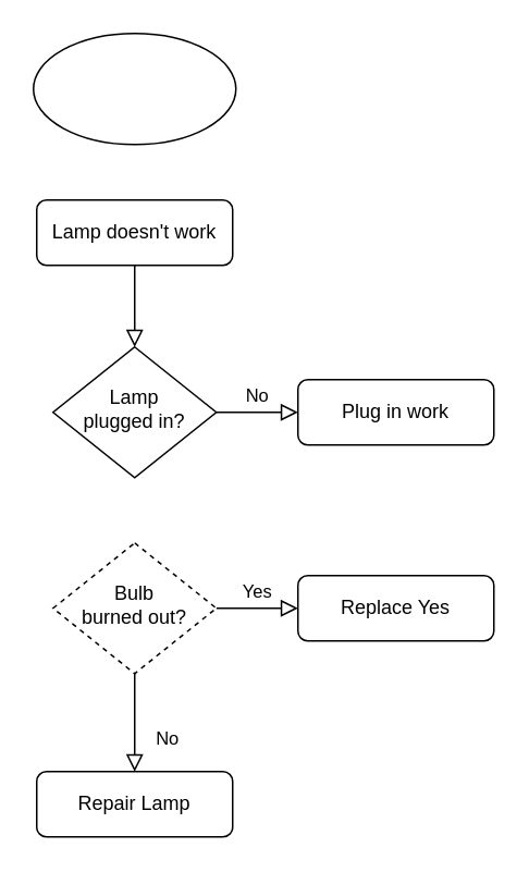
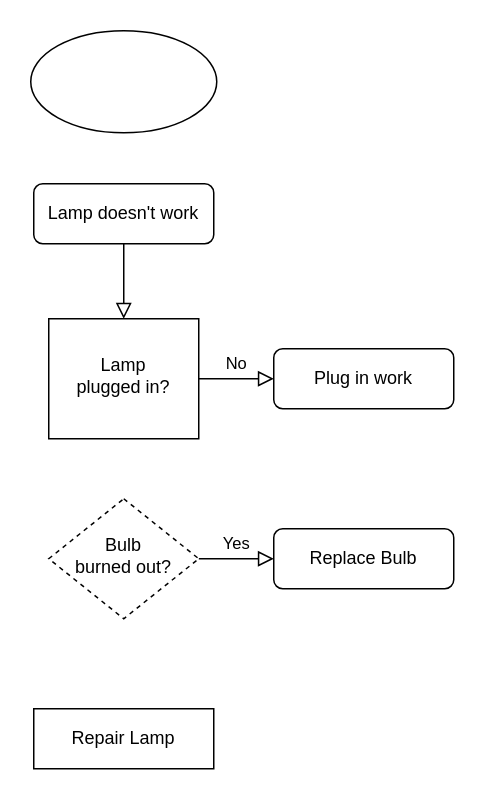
- <mxCell id="5" value="Lamp&lt;br&gt;plugged in?" style="rhombus;whiteSpace=wrap;html=1;shadow=0;fontFamily=Helvetica;fontSize=12;align=center;strokeWidth=1;spacing=6;spacingTop=-4;" vertex="1" parent="1"><mxGeometry x="32" y="212" width="100" height="80" as="geometry" /></mxCell>
+ <mxCell id="5" value="Lamp&lt;br&gt;plugged in?" style="whiteSpace=wrap;html=1;shadow=0;fontFamily=Helvetica;fontSize=12;align=center;strokeWidth=1;spacing=6;spacingTop=-4;rounded=0;" vertex="1" parent="1"><mxGeometry x="32" y="212" width="100" height="80" as="geometry" /></mxCell>
- <mxCell id="11" value="Replace Yes" style="rounded=1;whiteSpace=wrap;html=1;fontSize=12;glass=0;strokeWidth=1;shadow=0;" vertex="1" parent="1"><mxGeometry x="182" y="352" width="120" height="40" as="geometry" /></mxCell>
+ <mxCell id="11" value="Replace Bulb" style="rounded=1;whiteSpace=wrap;html=1;fontSize=12;glass=0;strokeWidth=1;shadow=0;" vertex="1" parent="1"><mxGeometry x="182" y="352" width="120" height="40" as="geometry" /></mxCell>
- <mxCell id="7" value="No" style="rounded=0;html=1;jettySize=auto;orthogonalLoop=1;fontSize=11;endArrow=block;endFill=0;endSize=8;strokeWidth=1;shadow=0;labelBackgroundColor=none;edgeStyle=orthogonalEdgeStyle;" edge="1" parent="1" source="9" target="10"><mxGeometry x="0.333" y="20" relative="1" as="geometry"><mxPoint as="offset" /></mxGeometry></mxCell>
- <mxCell id="10" value="Repair Lamp" style="rounded=1;whiteSpace=wrap;html=1;fontSize=12;glass=0;strokeWidth=1;shadow=0;" vertex="1" parent="1"><mxGeometry x="22" y="472" width="120" height="40" as="geometry" /></mxCell>
+ <mxCell id="10" value="Repair Lamp" style="whiteSpace=wrap;html=1;fontSize=12;glass=0;strokeWidth=1;shadow=0;rounded=0;" vertex="1" parent="1"><mxGeometry x="22" y="472" width="120" height="40" as="geometry" /></mxCell>
